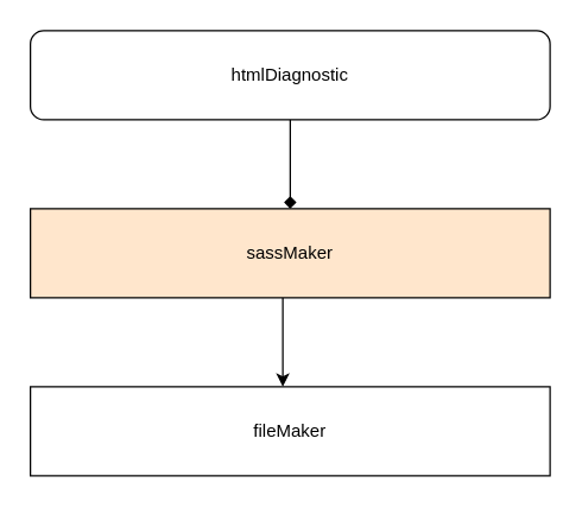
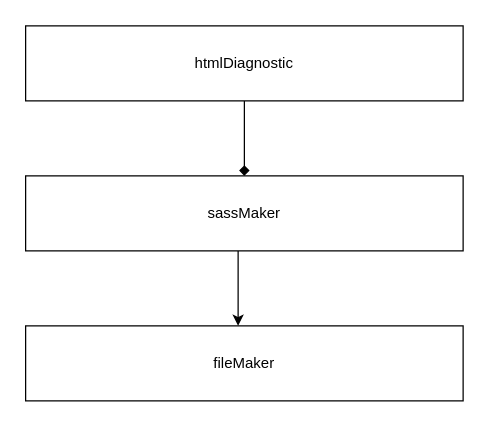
- <mxCell id="4" value="htmlDiagnostic" style="whiteSpace=wrap;html=1;rounded=1;" vertex="1" parent="1"><mxGeometry x="20" y="20" width="350" height="60" as="geometry" /></mxCell>
+ <mxCell id="4" value="htmlDiagnostic" style="rounded=0;whiteSpace=wrap;html=1;" vertex="1" parent="1"><mxGeometry x="20" y="20" width="350" height="60" as="geometry" /></mxCell>
- <mxCell id="3" value="sassMaker" style="rounded=0;whiteSpace=wrap;html=1;fillColor=#ffe6cc;" vertex="1" parent="1"><mxGeometry x="20" y="140" width="350" height="60" as="geometry" /></mxCell>
+ <mxCell id="3" value="sassMaker" style="rounded=0;whiteSpace=wrap;html=1;" vertex="1" parent="1"><mxGeometry x="20" y="140" width="350" height="60" as="geometry" /></mxCell>
